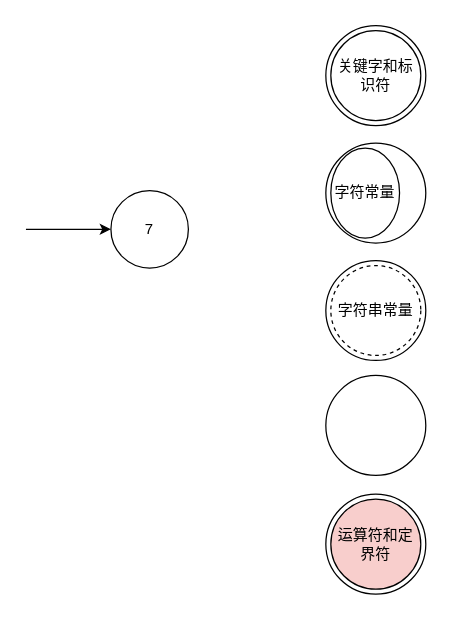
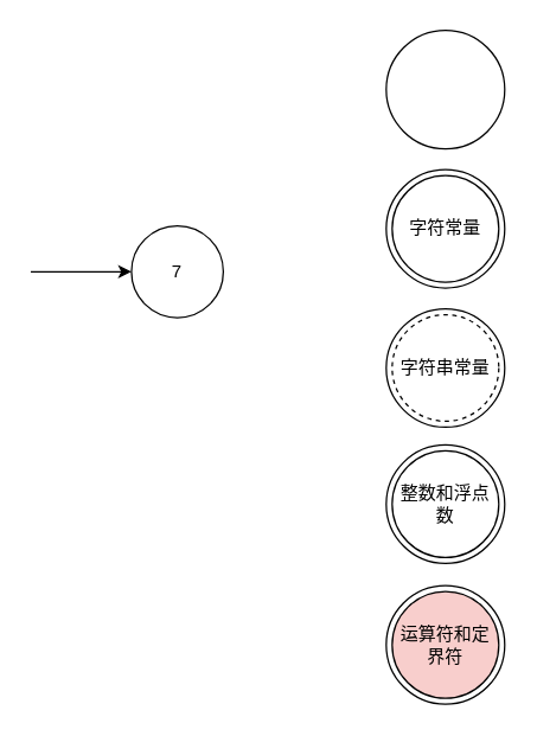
- <mxCell id="7" value="关键字和标识符" style="ellipse;whiteSpace=wrap;html=1;aspect=fixed;" vertex="1" parent="1"><mxGeometry x="264" y="24" width="72" height="72" as="geometry" /></mxCell>
- <mxCell id="8" value="字符常量" style="ellipse;whiteSpace=wrap;html=1;aspect=fixed;" vertex="1" parent="1"><mxGeometry x="264" y="118" width="55" height="72" as="geometry" /></mxCell>
+ <mxCell id="8" value="字符常量" style="ellipse;whiteSpace=wrap;html=1;aspect=fixed;" vertex="1" parent="1"><mxGeometry x="264" y="118" width="72" height="72" as="geometry" /></mxCell>
+ <mxCell id="11" value="整数和浮点数" style="ellipse;whiteSpace=wrap;html=1;aspect=fixed;" vertex="1" parent="1"><mxGeometry x="264" y="304" width="72" height="72" as="geometry" /></mxCell>
